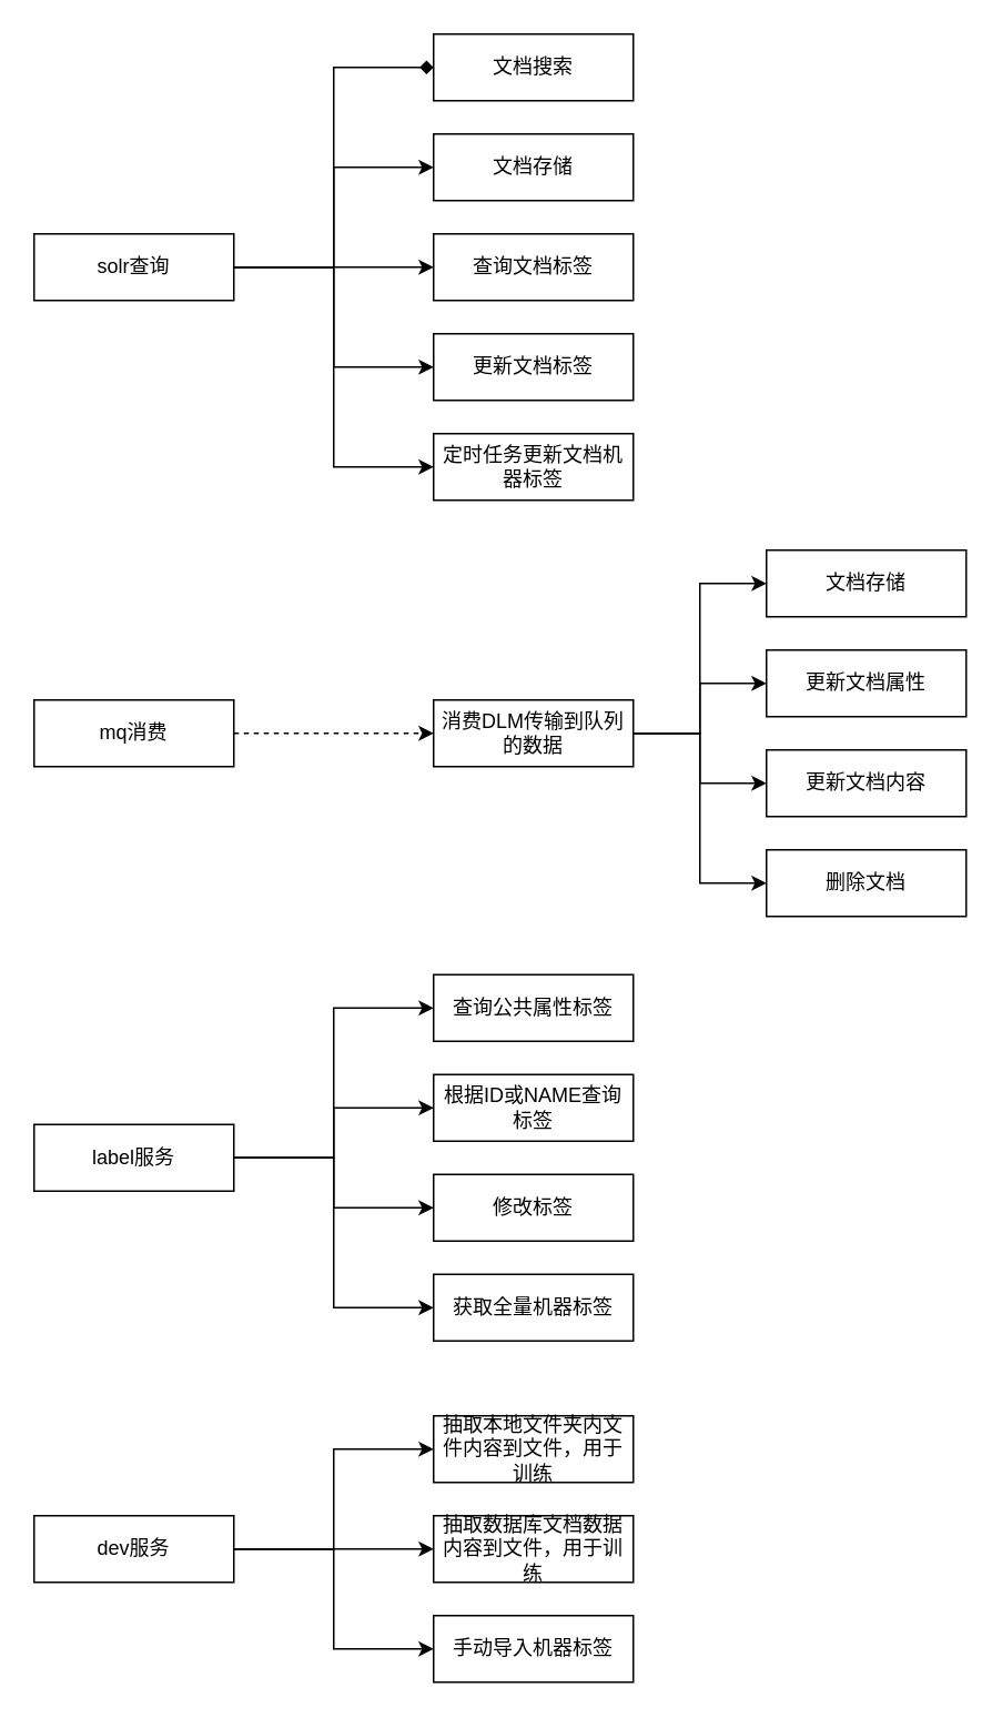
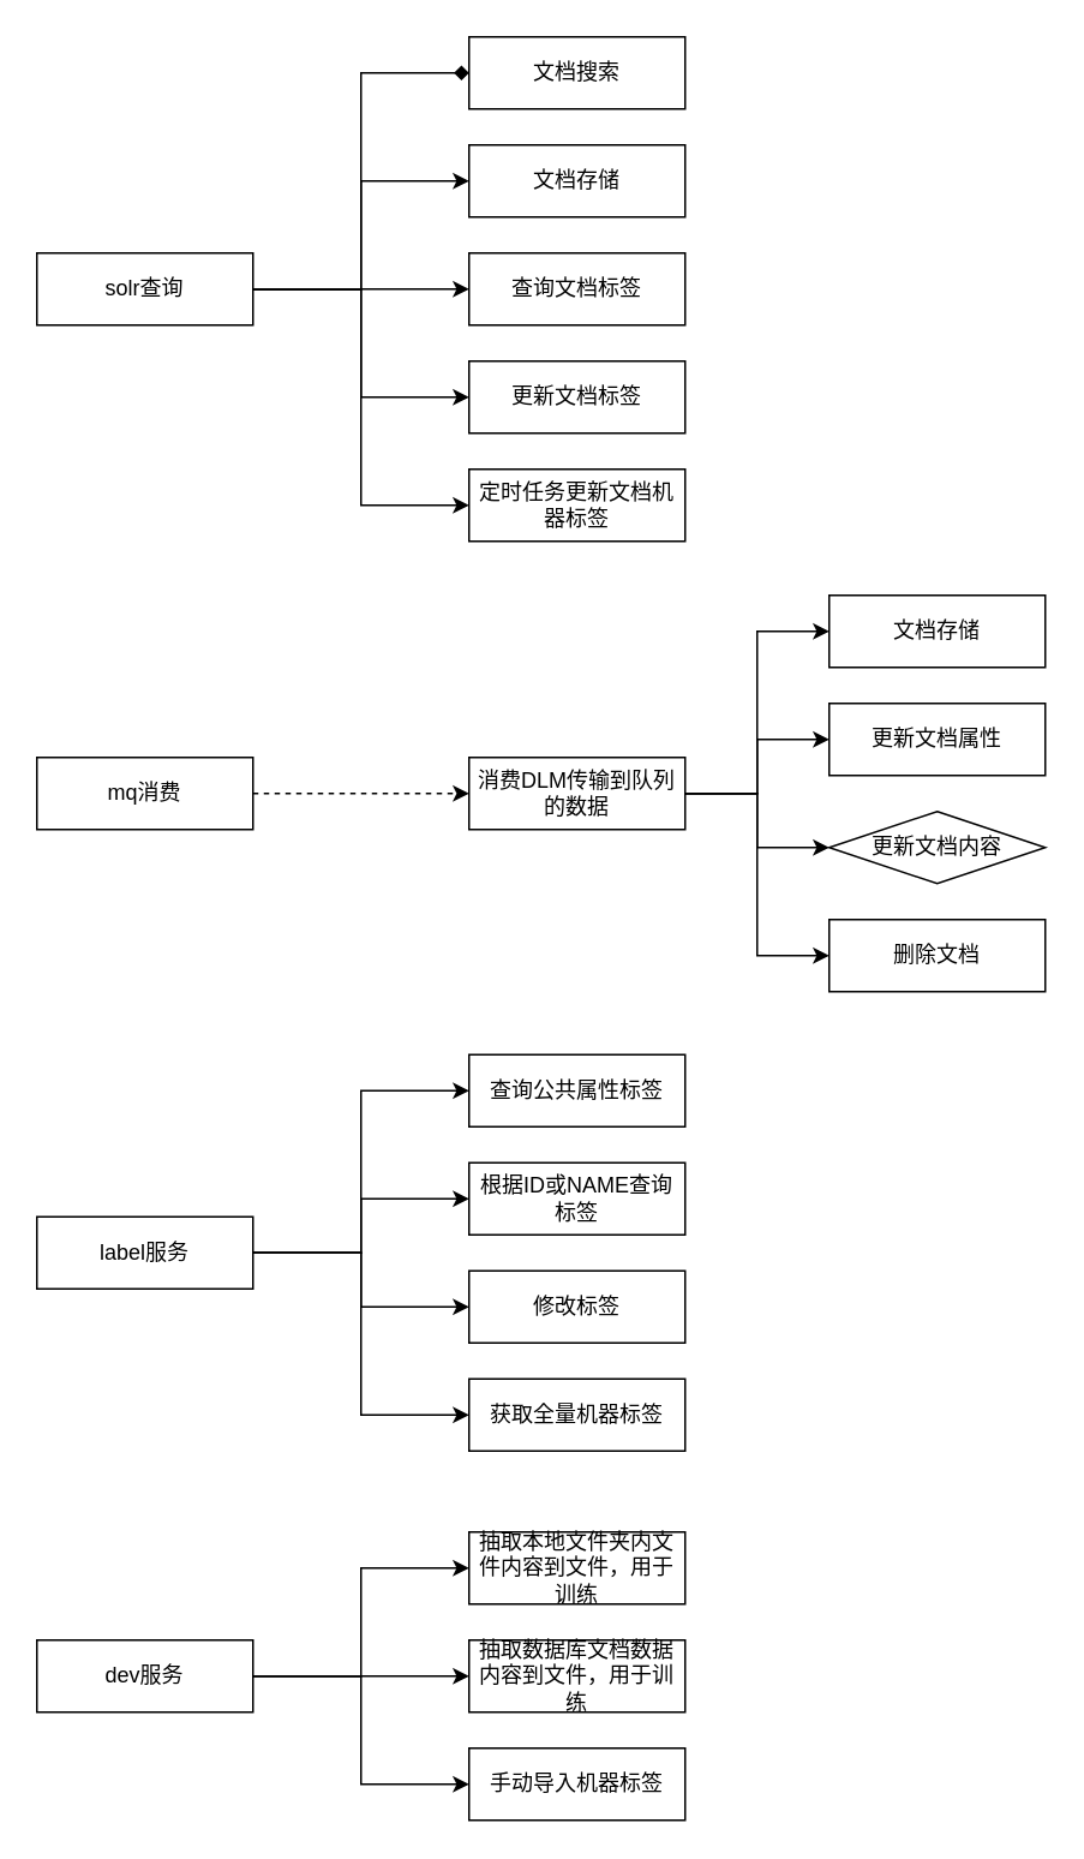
- <mxCell id="26" value="更新文档内容" style="rounded=0;whiteSpace=wrap;html=1;" vertex="1" parent="1"><mxGeometry x="460" y="450" width="120" height="40" as="geometry" /></mxCell>
+ <mxCell id="26" value="更新文档内容" style="rhombus;whiteSpace=wrap;html=1;" vertex="1" parent="1"><mxGeometry x="460" y="450" width="120" height="40" as="geometry" /></mxCell>
